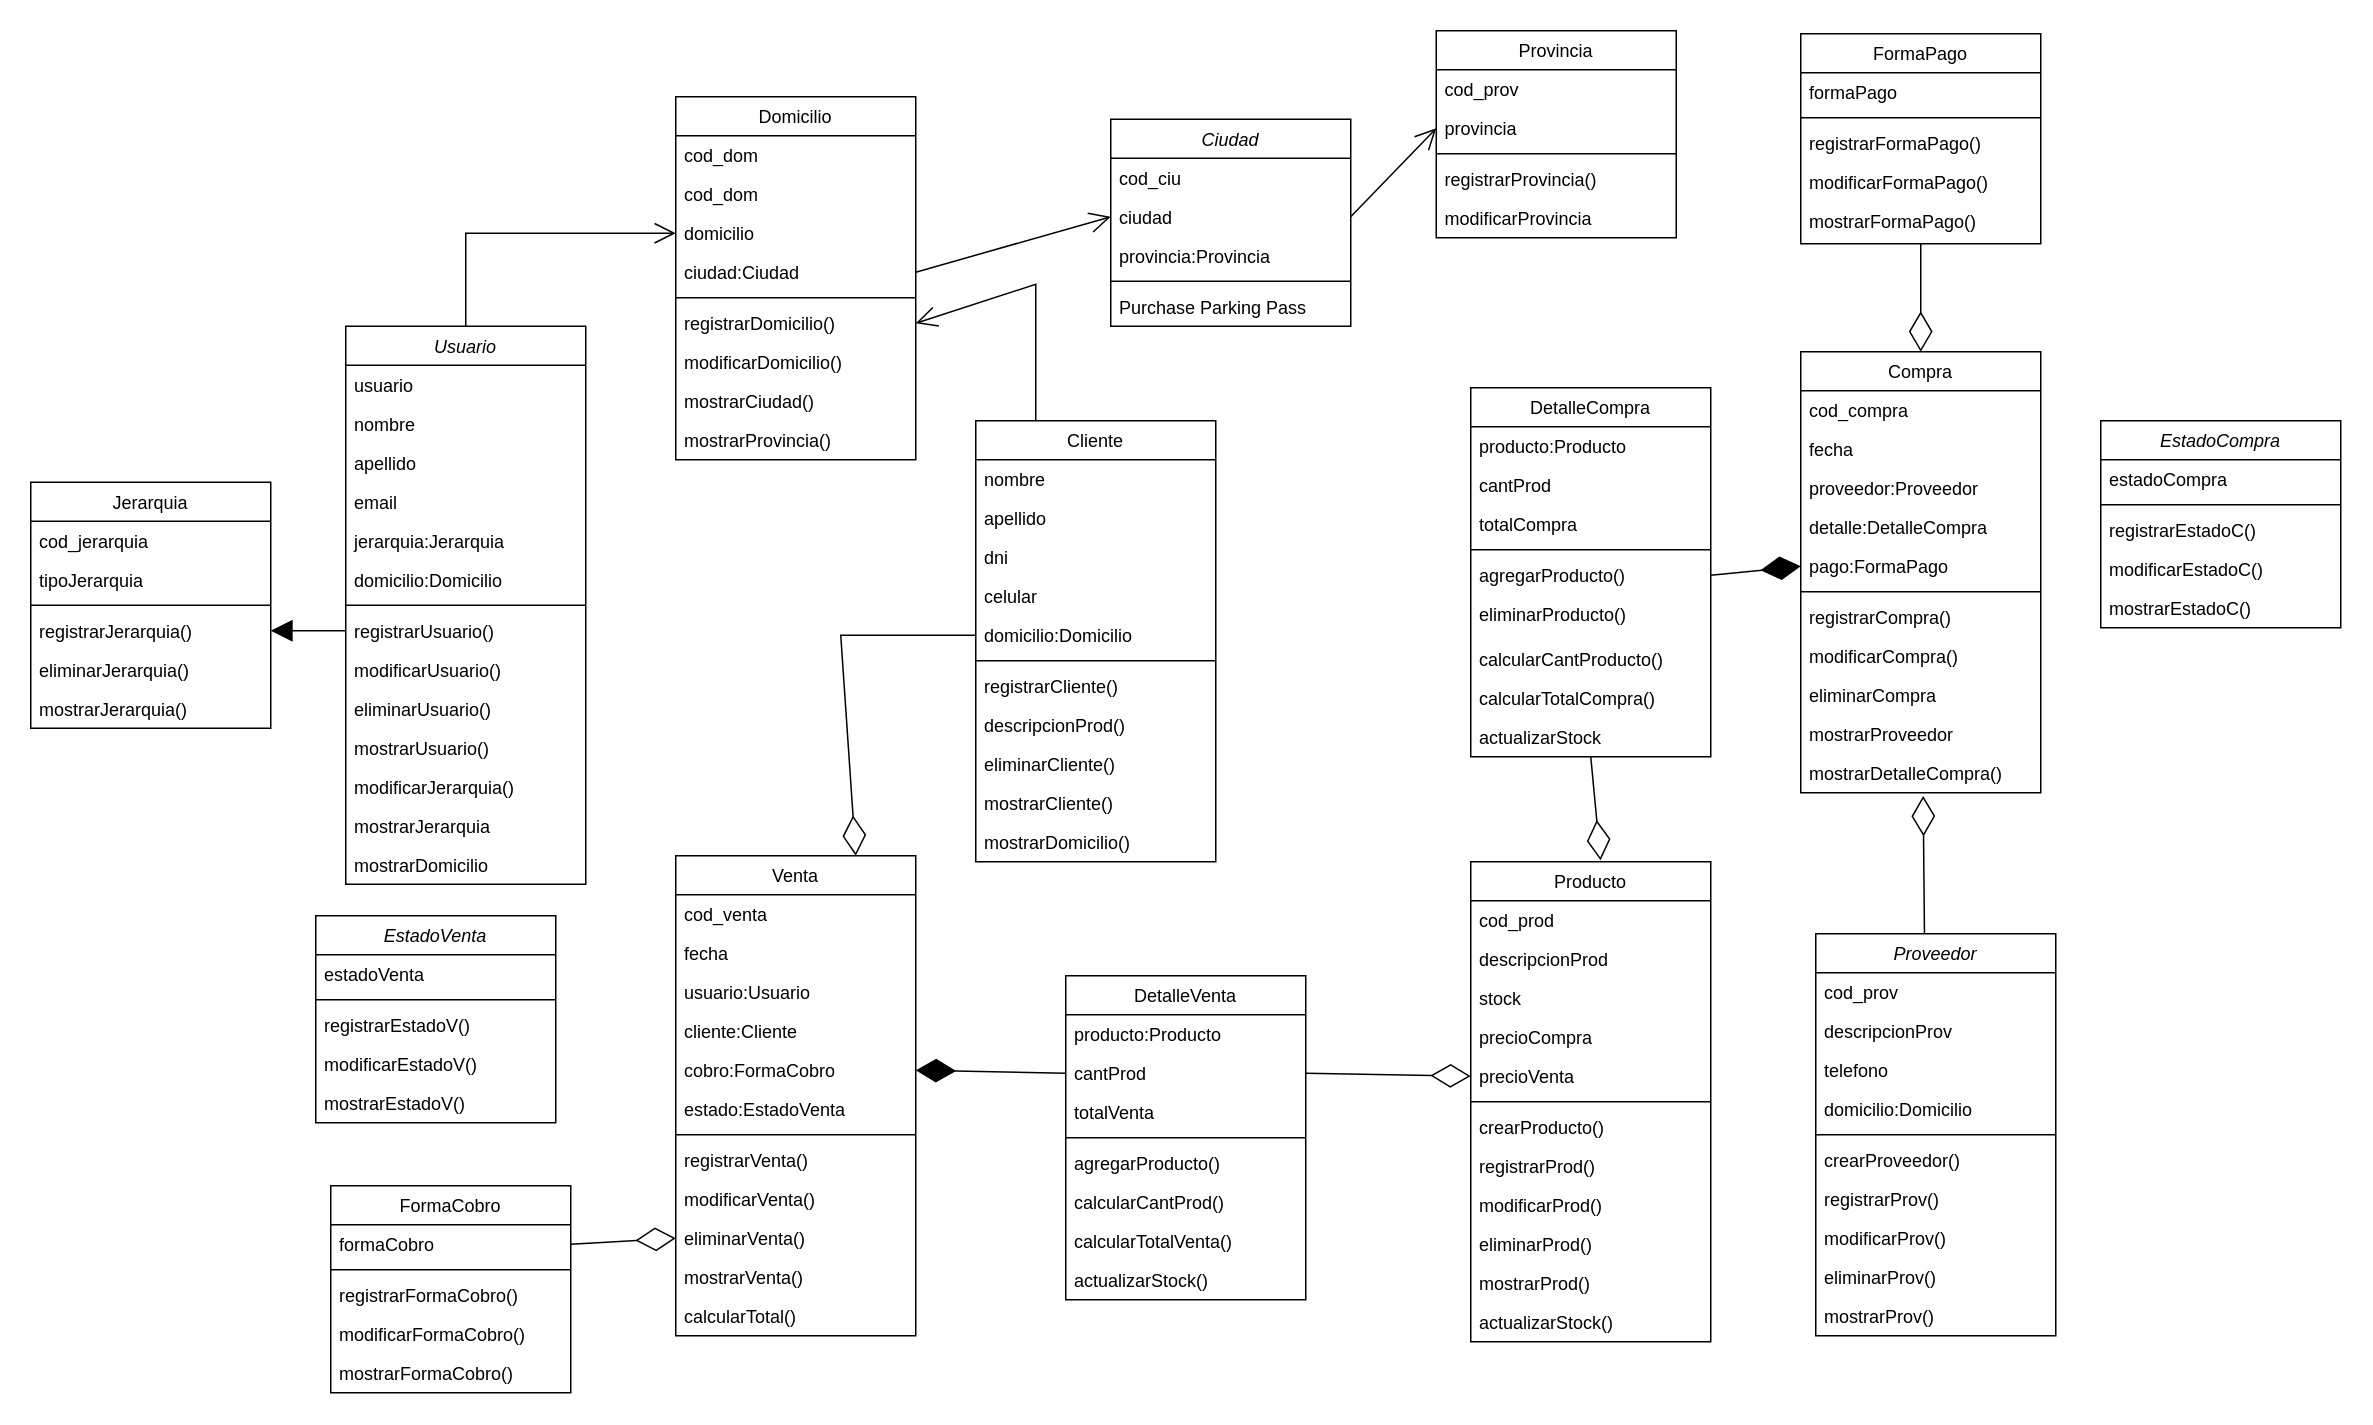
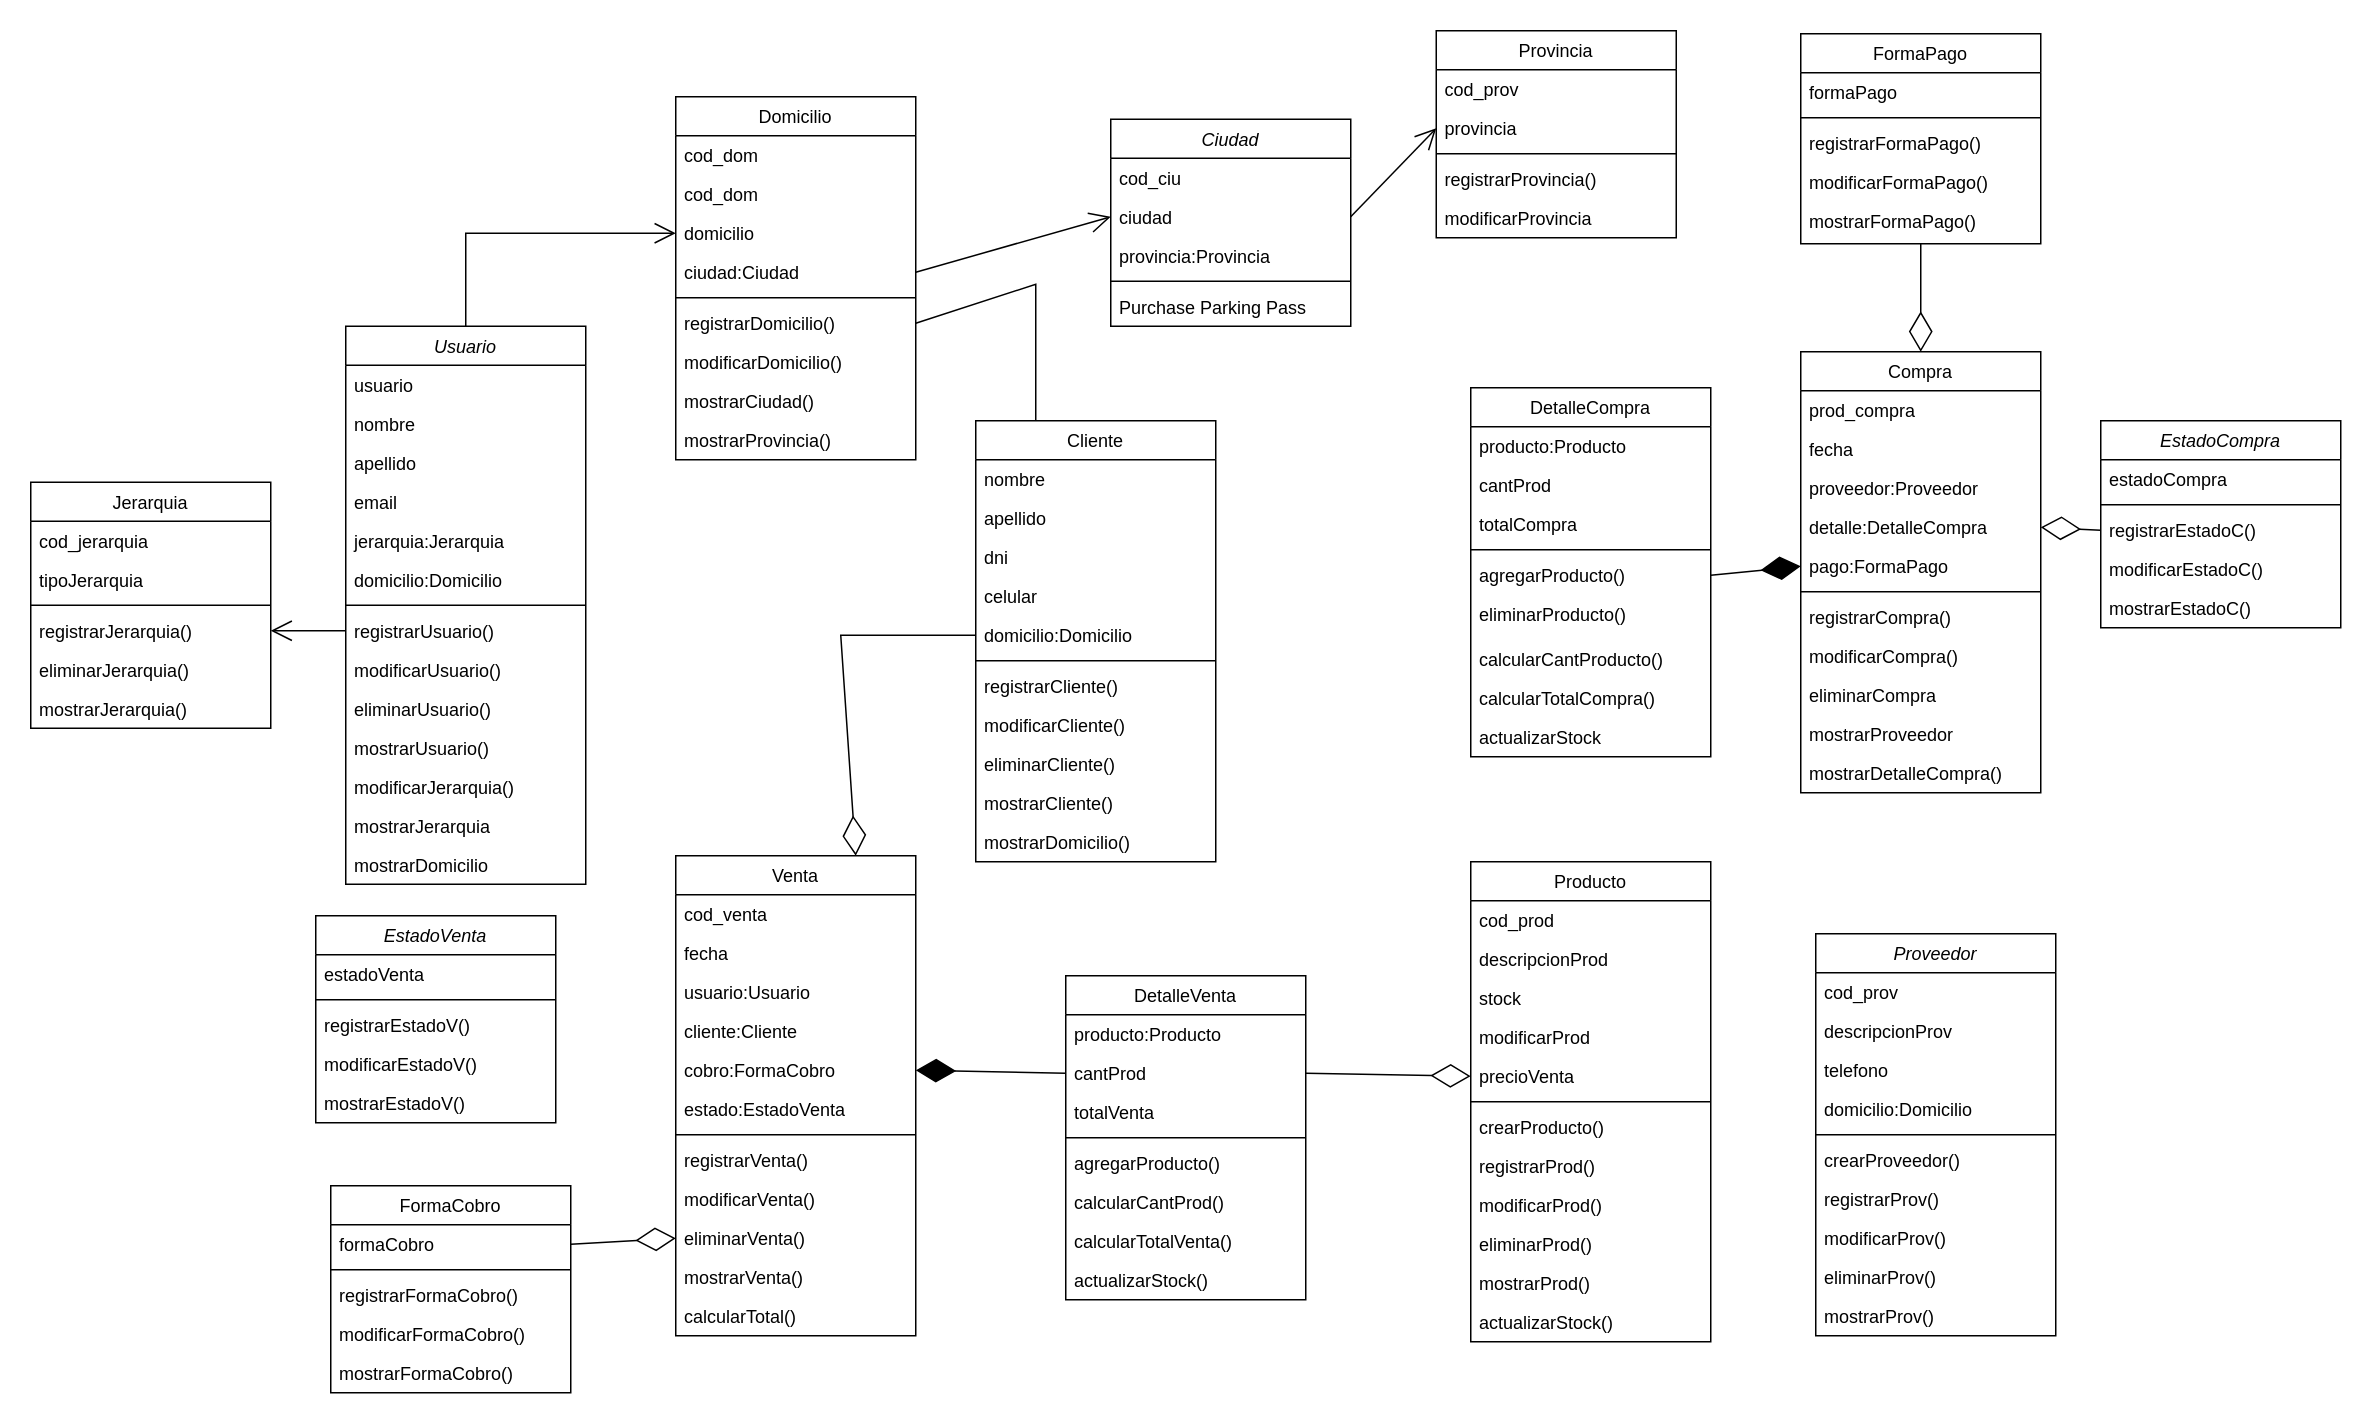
- <mxCell id="160" value="" style="endArrow=open;endFill=1;endSize=12;html=1;rounded=0;entryX=1;entryY=0.5;entryDx=0;entryDy=0;exitX=0.25;exitY=0;exitDx=0;exitDy=0;" edge="1" parent="1" source="37" target="134"><mxGeometry width="160" relative="1" as="geometry"><mxPoint x="670" y="210" as="sourcePoint" /><mxPoint x="830" y="210" as="targetPoint" /><Array as="points"><mxPoint x="690" y="189" /></Array></mxGeometry></mxCell>
+ <mxCell id="160" value="" style="endArrow=none;endFill=1;endSize=12;html=1;rounded=0;entryX=1;entryY=0.5;entryDx=0;entryDy=0;exitX=0.25;exitY=0;exitDx=0;exitDy=0;" edge="1" parent="1" source="37" target="134"><mxGeometry width="160" relative="1" as="geometry"><mxPoint x="670" y="210" as="sourcePoint" /><mxPoint x="830" y="210" as="targetPoint" /><Array as="points"><mxPoint x="690" y="189" /></Array></mxGeometry></mxCell>
- <mxCell id="117" value="cod_compra" style="text;align=left;verticalAlign=top;spacingLeft=4;spacingRight=4;overflow=hidden;rotatable=0;points=[[0,0.5],[1,0.5]];portConstraint=eastwest;" vertex="1" parent="116"><mxGeometry y="26" width="160" height="26" as="geometry" /></mxCell>
+ <mxCell id="117" value="prod_compra" style="text;align=left;verticalAlign=top;spacingLeft=4;spacingRight=4;overflow=hidden;rotatable=0;points=[[0,0.5],[1,0.5]];portConstraint=eastwest;" vertex="1" parent="116"><mxGeometry y="26" width="160" height="26" as="geometry" /></mxCell>
+ <mxCell id="156" value="" style="endArrow=diamondThin;endFill=0;endSize=24;html=1;rounded=0;entryX=1;entryY=0.5;entryDx=0;entryDy=0;exitX=0;exitY=0.5;exitDx=0;exitDy=0;" edge="1" parent="1" source="141" target="120"><mxGeometry width="160" relative="1" as="geometry"><mxPoint x="1160" y="380" as="sourcePoint" /><mxPoint x="1320" y="380" as="targetPoint" /></mxGeometry></mxCell>
- <mxCell id="163" value="" style="endArrow=block;endFill=1;endSize=12;html=1;rounded=0;exitX=0;exitY=0.5;exitDx=0;exitDy=0;entryX=1;entryY=0.5;entryDx=0;entryDy=0;" edge="1" parent="1" source="10" target="34"><mxGeometry width="160" relative="1" as="geometry"><mxPoint x="830" y="460" as="sourcePoint" /><mxPoint x="170" y="420" as="targetPoint" /></mxGeometry></mxCell>
+ <mxCell id="163" value="" style="endArrow=open;endFill=1;endSize=12;html=1;rounded=0;exitX=0;exitY=0.5;exitDx=0;exitDy=0;entryX=1;entryY=0.5;entryDx=0;entryDy=0;" edge="1" parent="1" source="10" target="34"><mxGeometry width="160" relative="1" as="geometry"><mxPoint x="830" y="460" as="sourcePoint" /><mxPoint x="170" y="420" as="targetPoint" /></mxGeometry></mxCell>
- <mxCell id="45" value="descripcionProd()" style="text;align=left;verticalAlign=top;spacingLeft=4;spacingRight=4;overflow=hidden;rotatable=0;points=[[0,0.5],[1,0.5]];portConstraint=eastwest;" vertex="1" parent="37"><mxGeometry y="190" width="160" height="26" as="geometry" /></mxCell>
+ <mxCell id="45" value="modificarCliente()" style="text;align=left;verticalAlign=top;spacingLeft=4;spacingRight=4;overflow=hidden;rotatable=0;points=[[0,0.5],[1,0.5]];portConstraint=eastwest;" vertex="1" parent="37"><mxGeometry y="190" width="160" height="26" as="geometry" /></mxCell>
- <mxCell id="153" value="" style="endArrow=diamondThin;endFill=0;endSize=24;html=1;rounded=0;entryX=0.541;entryY=-0.003;entryDx=0;entryDy=0;entryPerimeter=0;exitX=0.5;exitY=1;exitDx=0;exitDy=0;" edge="1" parent="1" source="95" target="61"><mxGeometry width="160" relative="1" as="geometry"><mxPoint x="850" y="480" as="sourcePoint" /><mxPoint x="1010" y="480" as="targetPoint" /></mxGeometry></mxCell>
- <mxCell id="155" value="" style="endArrow=diamondThin;endFill=0;endSize=24;html=1;rounded=0;entryX=0.51;entryY=1.082;entryDx=0;entryDy=0;entryPerimeter=0;exitX=0.453;exitY=0;exitDx=0;exitDy=0;exitPerimeter=0;" edge="1" parent="1" source="105" target="127"><mxGeometry width="160" relative="1" as="geometry"><mxPoint x="1100" y="450" as="sourcePoint" /><mxPoint x="1240" y="490" as="targetPoint" /></mxGeometry></mxCell>
- <mxCell id="65" value="precioCompra" style="text;align=left;verticalAlign=top;spacingLeft=4;spacingRight=4;overflow=hidden;rotatable=0;points=[[0,0.5],[1,0.5]];portConstraint=eastwest;rounded=0;shadow=0;html=0;" vertex="1" parent="61"><mxGeometry y="104" width="160" height="26" as="geometry" /></mxCell>
+ <mxCell id="65" value="modificarProd" style="text;align=left;verticalAlign=top;spacingLeft=4;spacingRight=4;overflow=hidden;rotatable=0;points=[[0,0.5],[1,0.5]];portConstraint=eastwest;rounded=0;shadow=0;html=0;" vertex="1" parent="61"><mxGeometry y="104" width="160" height="26" as="geometry" /></mxCell>
